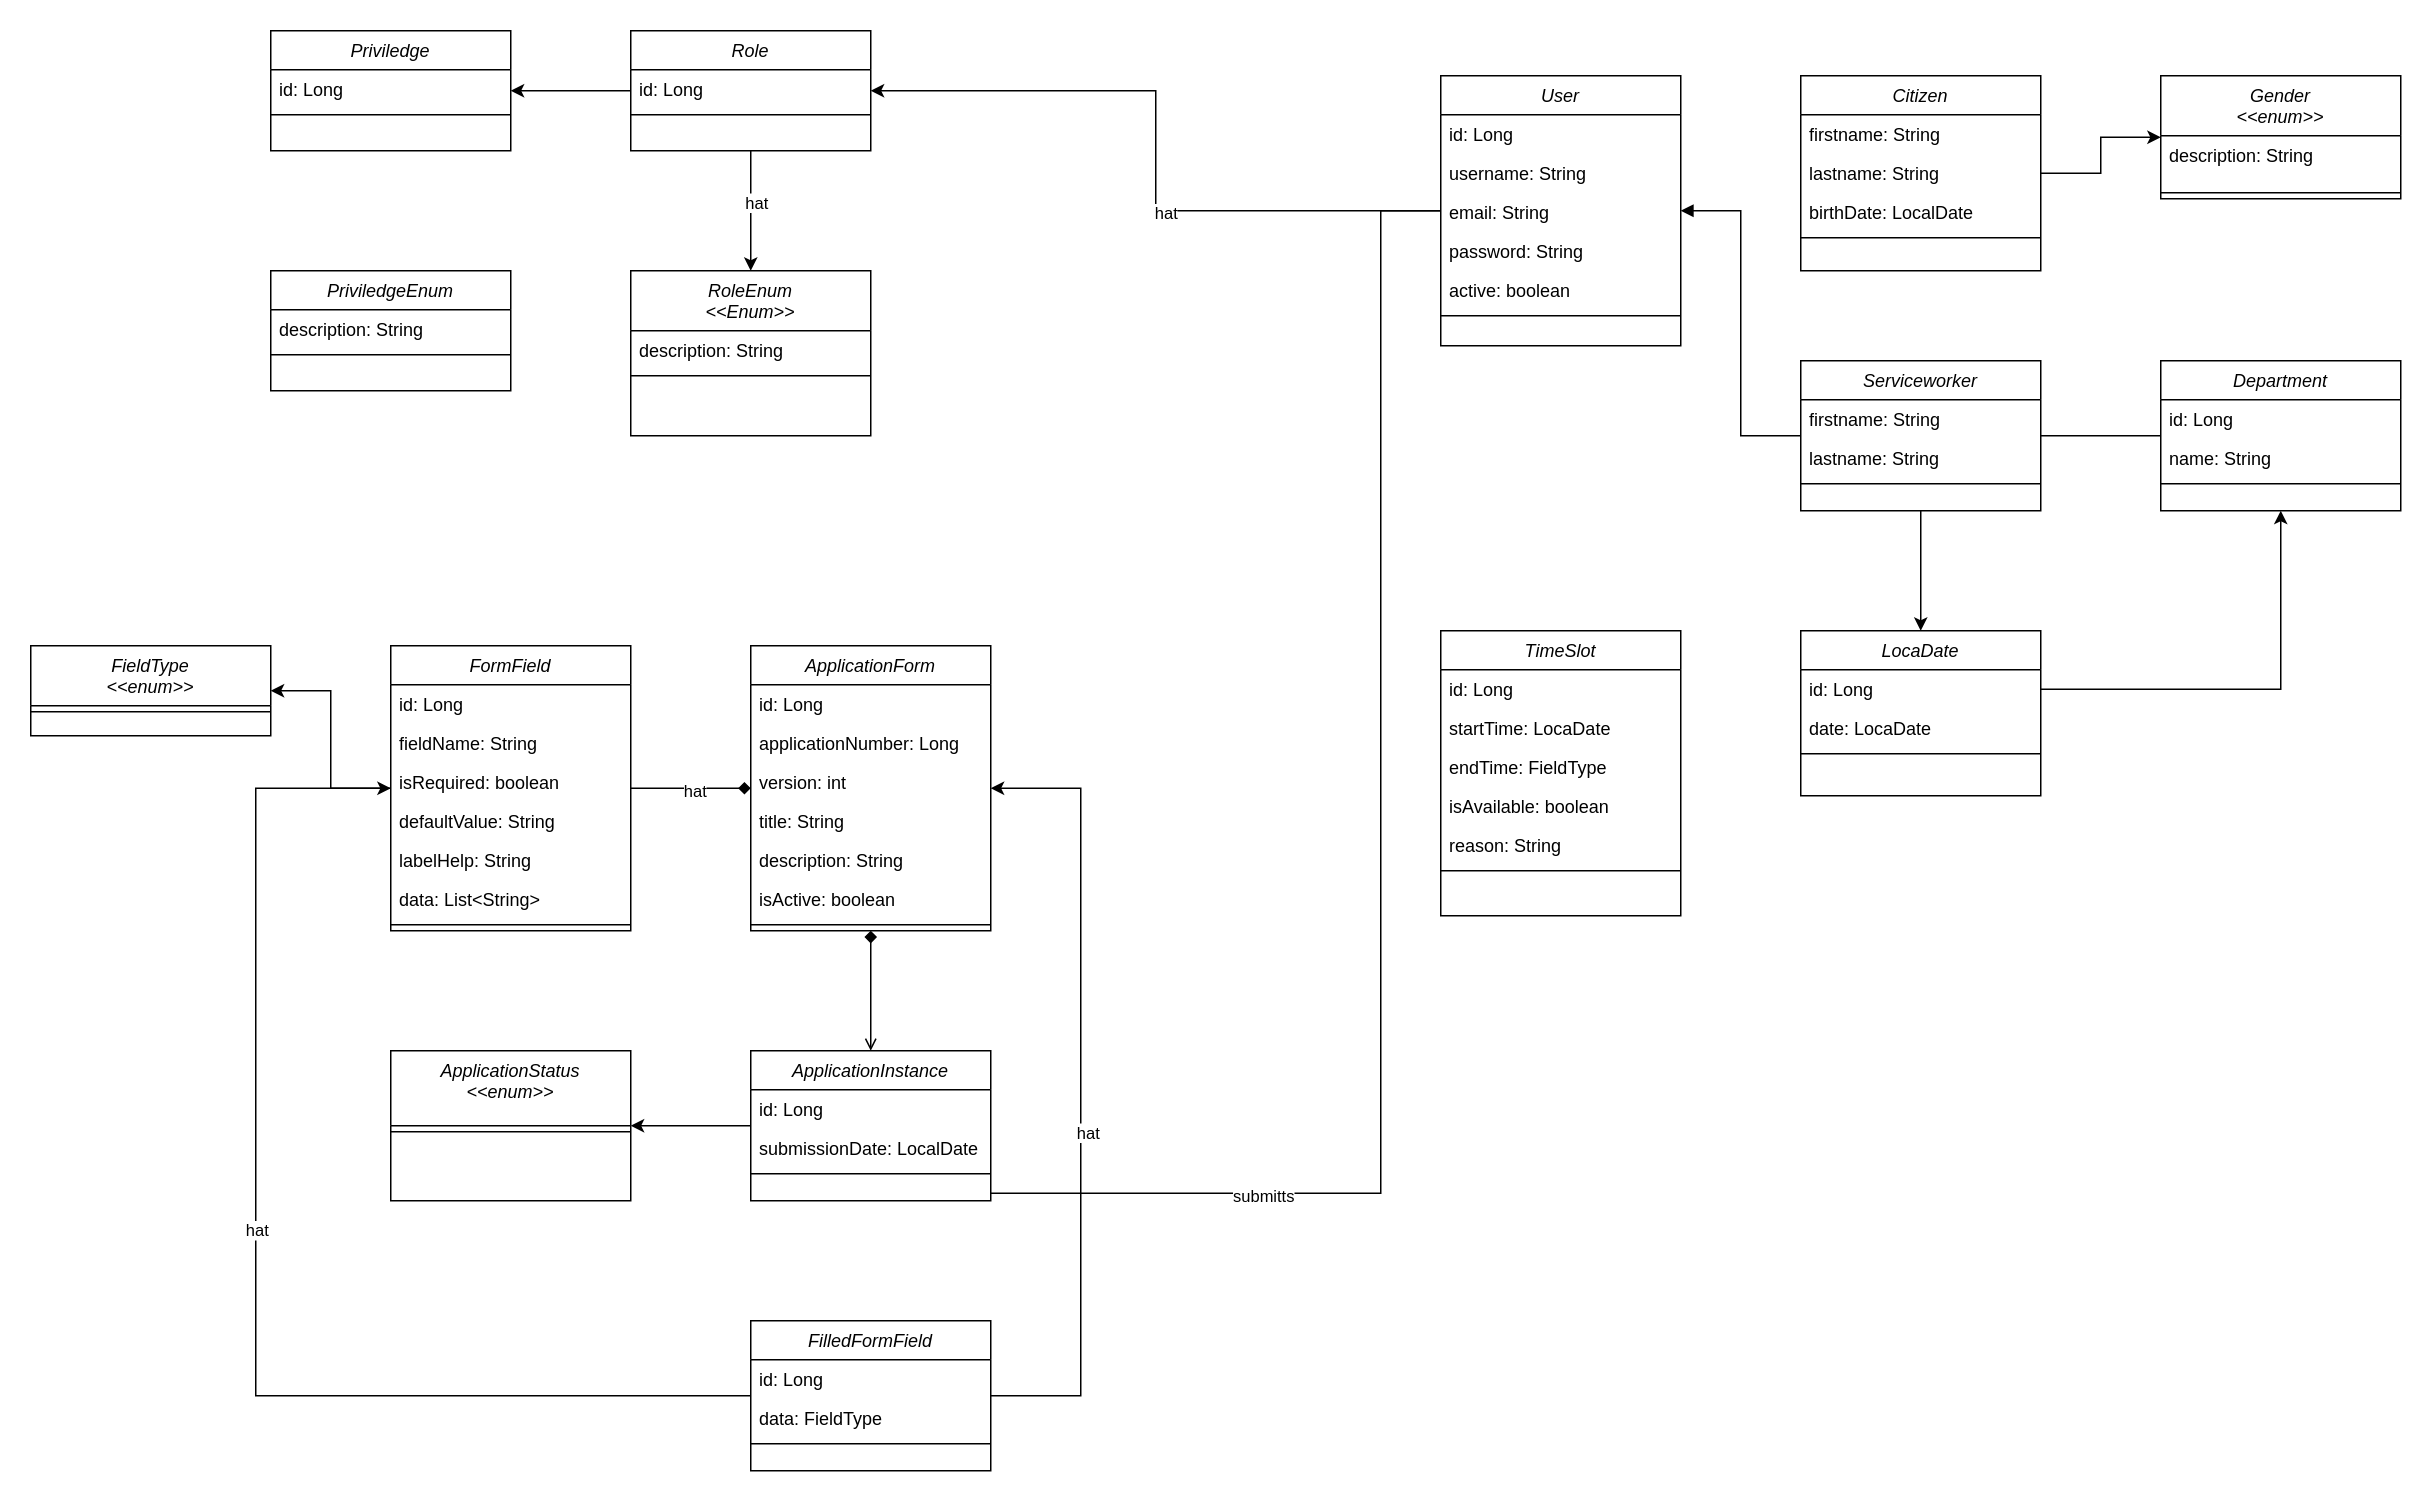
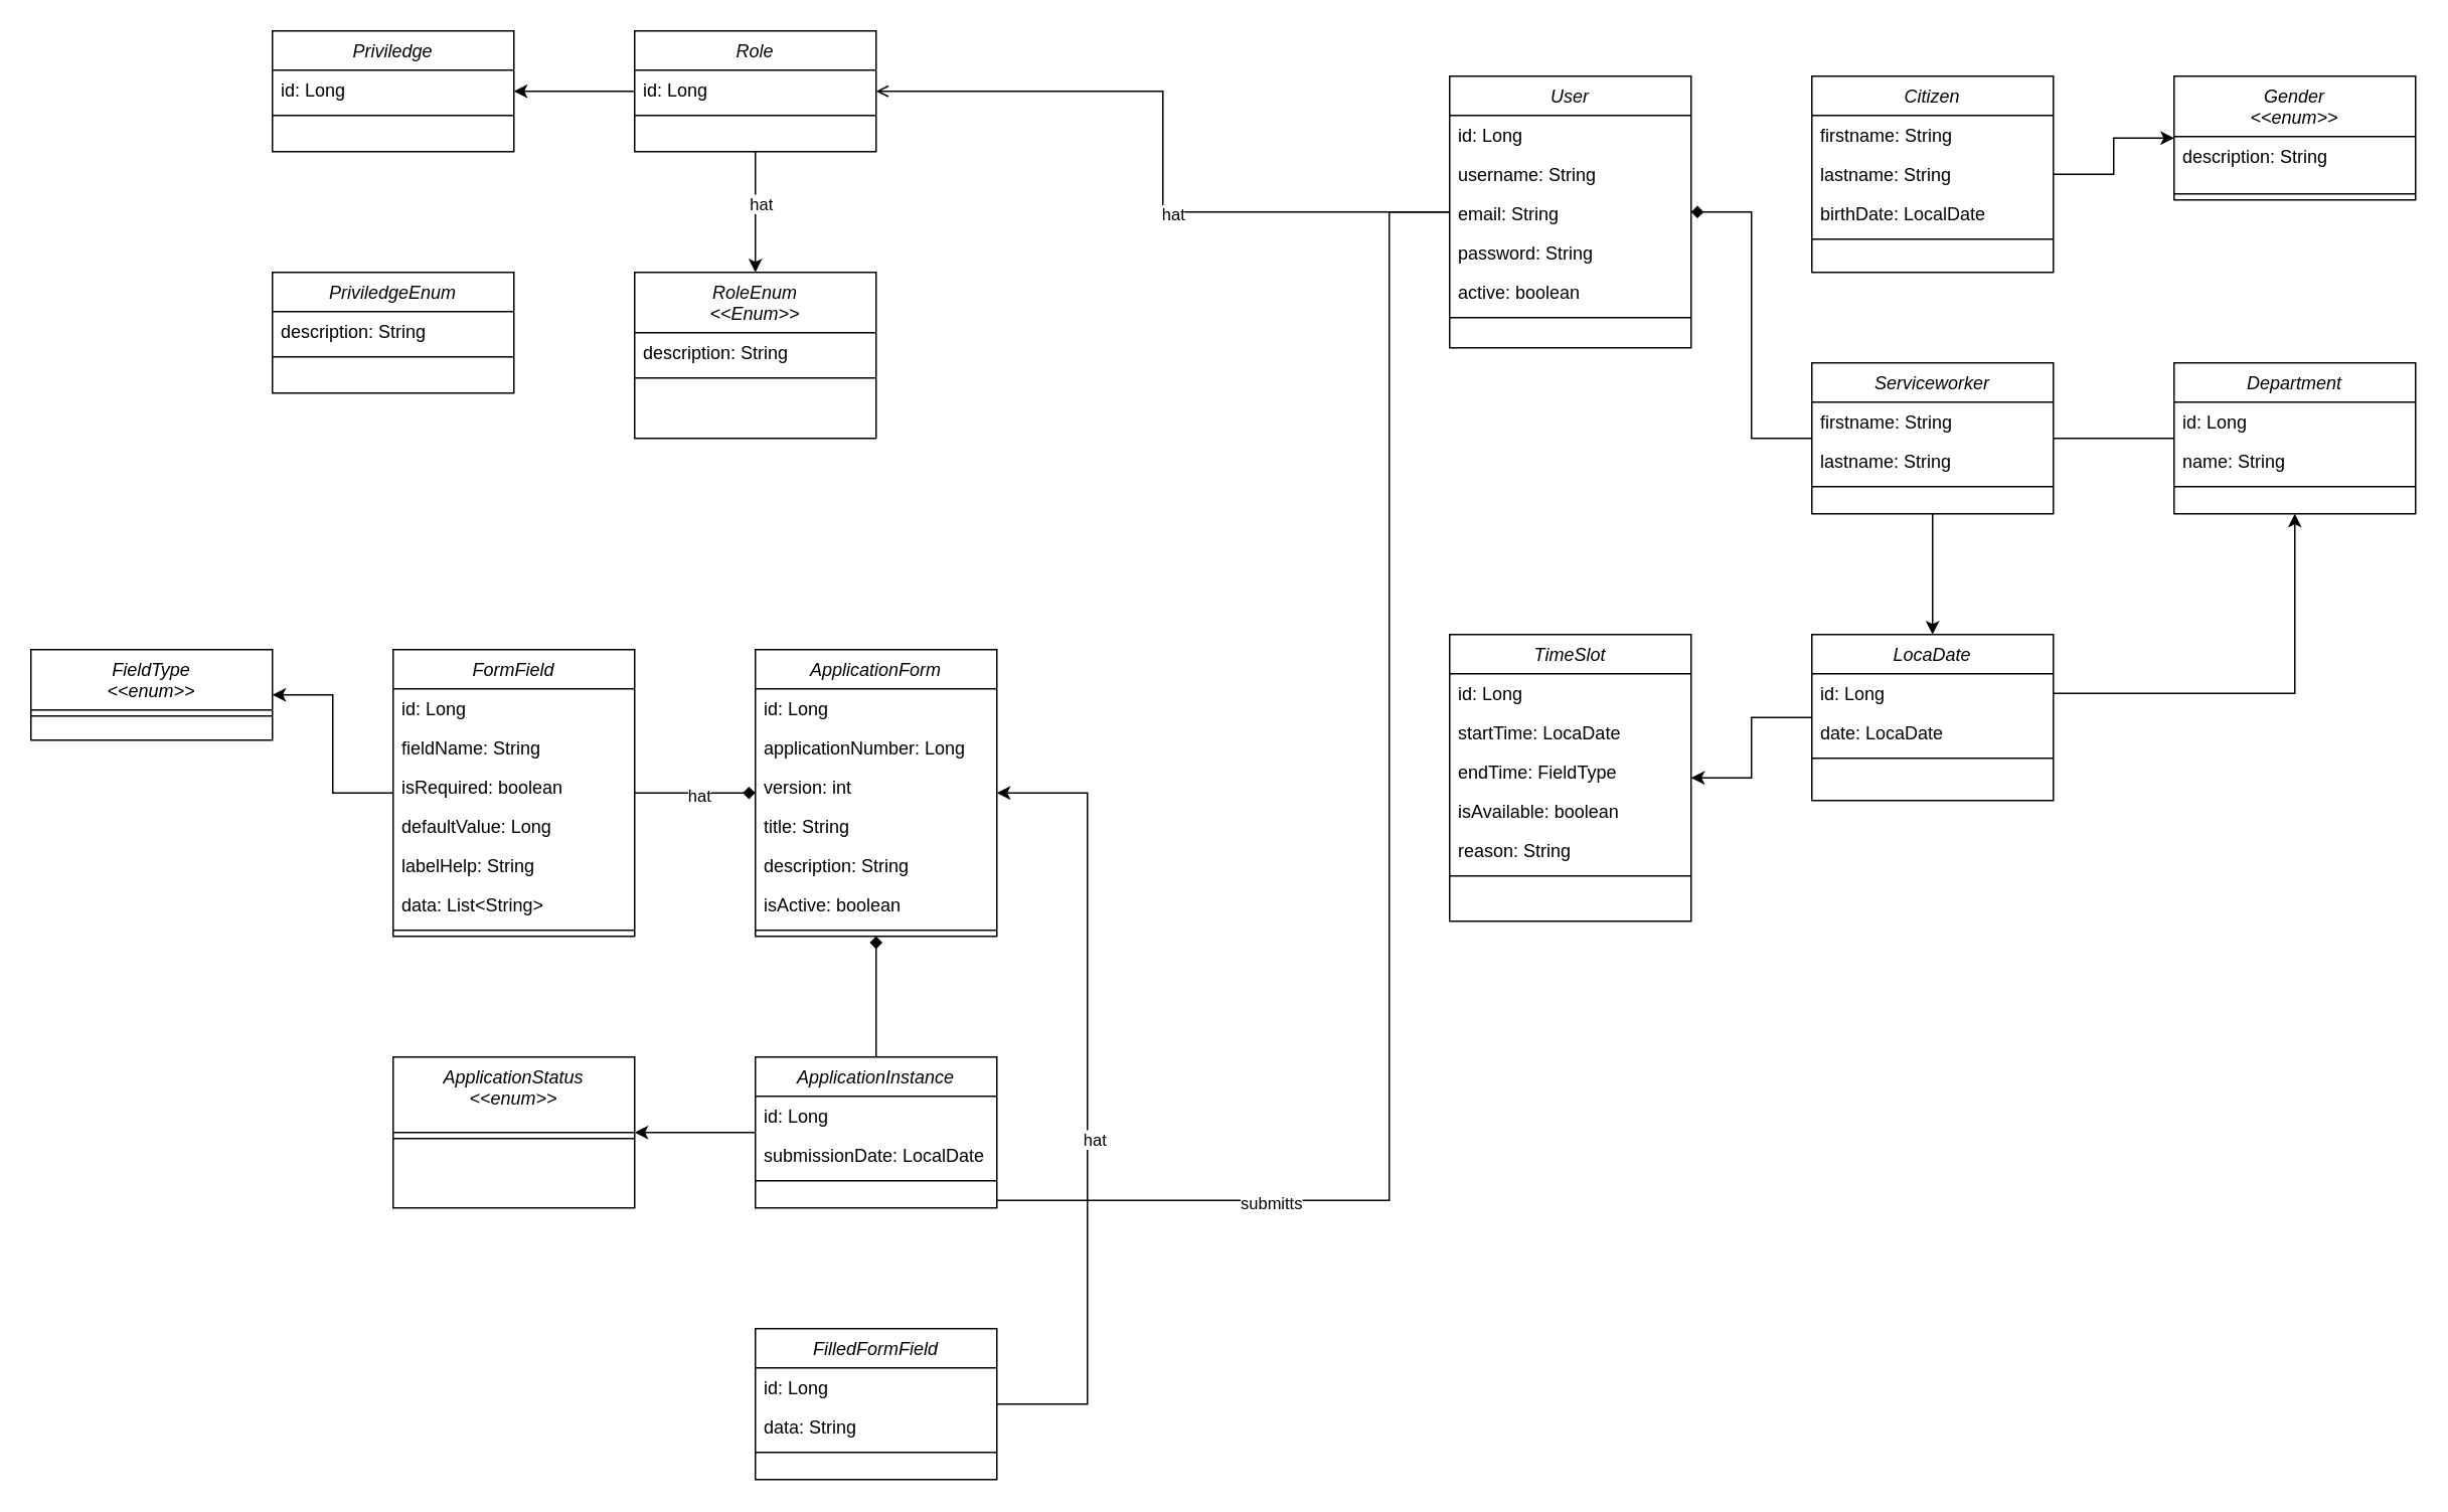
- <mxCell id="2" value="" style="edgeStyle=orthogonalEdgeStyle;rounded=0;orthogonalLoop=1;jettySize=auto;html=1;" edge="1" parent="1" source="4" target="14"><mxGeometry relative="1" as="geometry" /></mxCell>
+ <mxCell id="2" value="" style="edgeStyle=orthogonalEdgeStyle;rounded=0;orthogonalLoop=1;jettySize=auto;html=1;endArrow=open;" edge="1" parent="1" source="4" target="14"><mxGeometry relative="1" as="geometry" /></mxCell>
- <mxCell id="41" style="edgeStyle=orthogonalEdgeStyle;rounded=0;orthogonalLoop=1;jettySize=auto;html=1;entryX=1;entryY=0.5;entryDx=0;entryDy=0;endArrow=block;endFill=1;" edge="1" parent="1" source="37" target="4"><mxGeometry relative="1" as="geometry" /></mxCell>
+ <mxCell id="41" style="edgeStyle=orthogonalEdgeStyle;rounded=0;orthogonalLoop=1;jettySize=auto;html=1;entryX=1;entryY=0.5;entryDx=0;entryDy=0;endArrow=diamond;endFill=1;" edge="1" parent="1" source="37" target="4"><mxGeometry relative="1" as="geometry" /></mxCell>
+ <mxCell id="46" value="" style="edgeStyle=orthogonalEdgeStyle;rounded=0;orthogonalLoop=1;jettySize=auto;html=1;" edge="1" parent="1" source="47" target="52"><mxGeometry relative="1" as="geometry" /></mxCell>
- <mxCell id="75" value="defaultValue: String" style="text;align=left;verticalAlign=top;spacingLeft=4;spacingRight=4;overflow=hidden;rotatable=0;points=[[0,0.5],[1,0.5]];portConstraint=eastwest;rounded=0;shadow=0;html=0;" vertex="1" parent="71"><mxGeometry y="104" width="160" height="26" as="geometry" /></mxCell>
+ <mxCell id="75" value="defaultValue: Long" style="text;align=left;verticalAlign=top;spacingLeft=4;spacingRight=4;overflow=hidden;rotatable=0;points=[[0,0.5],[1,0.5]];portConstraint=eastwest;rounded=0;shadow=0;html=0;" vertex="1" parent="71"><mxGeometry y="104" width="160" height="26" as="geometry" /></mxCell>
- <mxCell id="61" value="" style="edgeStyle=orthogonalEdgeStyle;rounded=0;orthogonalLoop=1;jettySize=auto;html=1;startArrow=diamond;startFill=1;endArrow=open;endFill=0;" edge="1" parent="1" source="62" target="84"><mxGeometry relative="1" as="geometry" /></mxCell>
+ <mxCell id="61" value="" style="edgeStyle=orthogonalEdgeStyle;rounded=0;orthogonalLoop=1;jettySize=auto;html=1;startArrow=diamond;startFill=1;endArrow=none;endFill=0;" edge="1" parent="1" source="62" target="84"><mxGeometry relative="1" as="geometry" /></mxCell>
- <mxCell id="90" style="edgeStyle=orthogonalEdgeStyle;rounded=0;orthogonalLoop=1;jettySize=auto;html=1;" edge="1" parent="1" source="94" target="71"><mxGeometry relative="1" as="geometry"><Array as="points"><mxPoint x="170" y="930" /><mxPoint x="170" y="525" /></Array></mxGeometry></mxCell>
- <mxCell id="91" value="hat" style="edgeLabel;html=1;align=center;verticalAlign=middle;resizable=0;points=[];" vertex="1" connectable="0" parent="90"><mxGeometry x="0.07" relative="1" as="geometry"><mxPoint as="offset" /></mxGeometry></mxCell>
- <mxCell id="96" value="data: FieldType" style="text;align=left;verticalAlign=top;spacingLeft=4;spacingRight=4;overflow=hidden;rotatable=0;points=[[0,0.5],[1,0.5]];portConstraint=eastwest;rounded=0;shadow=0;html=0;" vertex="1" parent="94"><mxGeometry y="52" width="160" height="26" as="geometry" /></mxCell>
+ <mxCell id="96" value="data: String" style="text;align=left;verticalAlign=top;spacingLeft=4;spacingRight=4;overflow=hidden;rotatable=0;points=[[0,0.5],[1,0.5]];portConstraint=eastwest;rounded=0;shadow=0;html=0;" vertex="1" parent="94"><mxGeometry y="52" width="160" height="26" as="geometry" /></mxCell>
